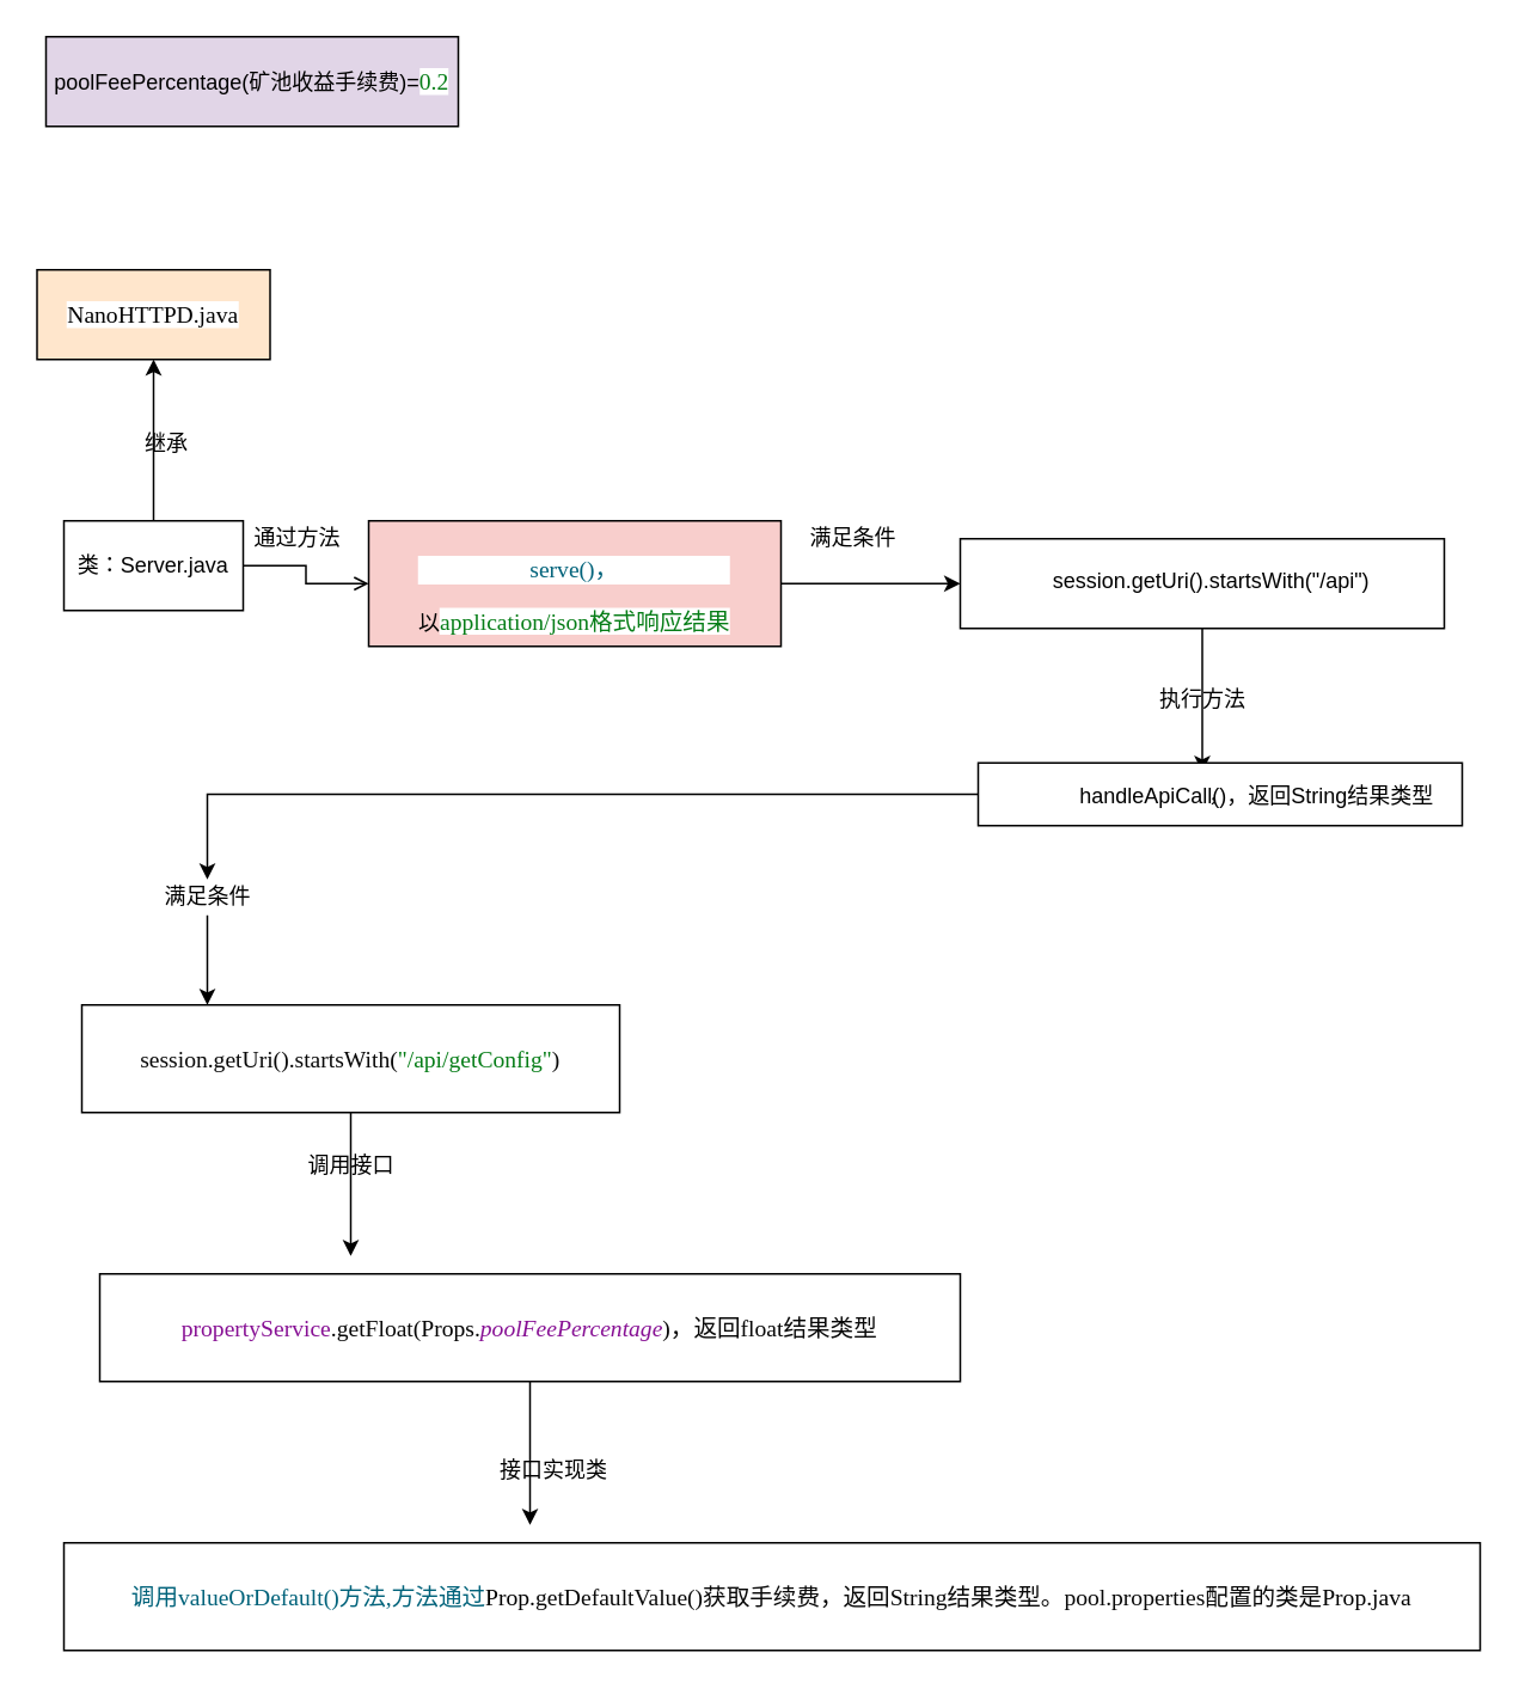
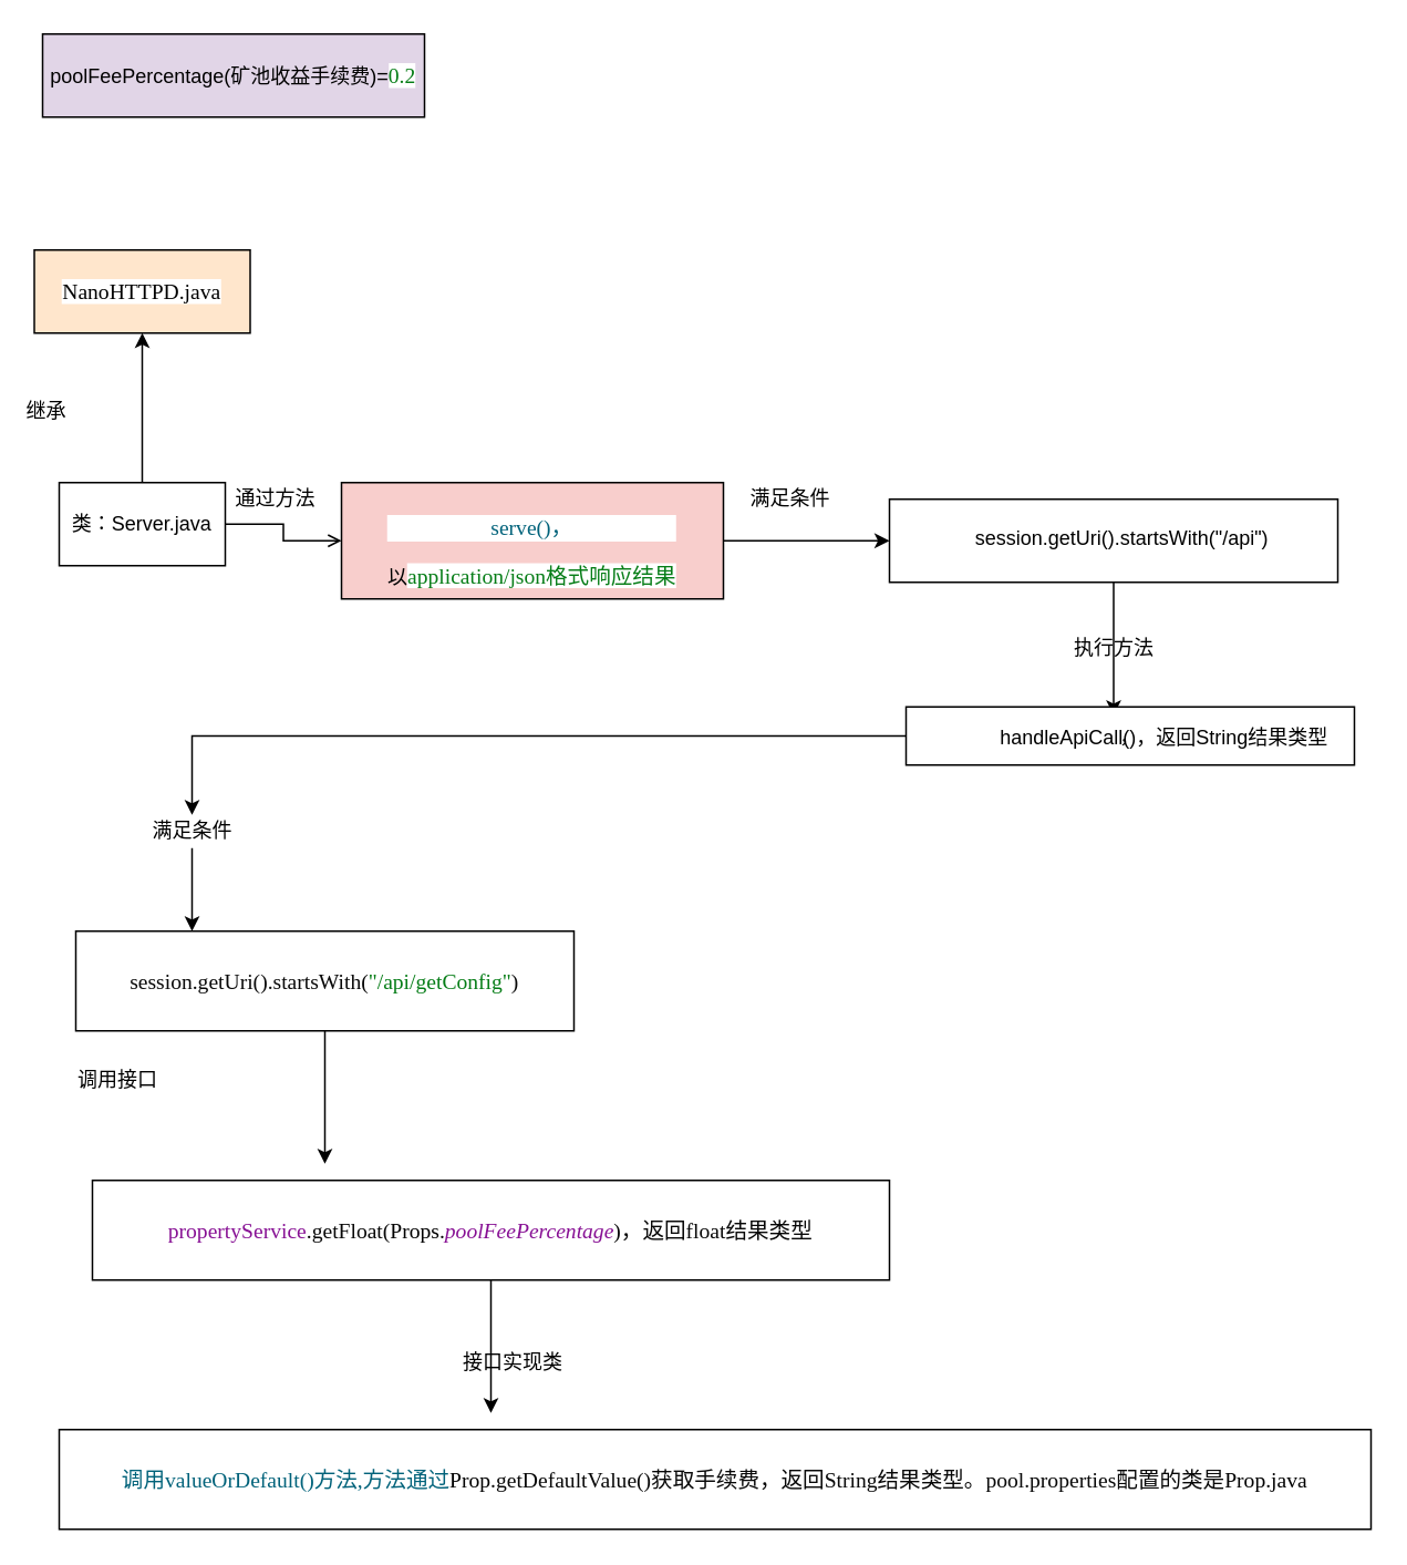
- <mxCell id="25" value="继承" style="text;html=1;align=center;verticalAlign=middle;resizable=0;points=[];;autosize=1;" vertex="1" parent="1"><mxGeometry x="72" y="237" width="40" height="20" as="geometry" /></mxCell>
+ <mxCell id="25" value="继承" style="text;html=1;align=center;verticalAlign=middle;resizable=0;points=[];;autosize=1;" vertex="1" parent="1"><mxGeometry x="7" y="237" width="40" height="20" as="geometry" /></mxCell>
- <mxCell id="21" value="调用接口" style="text;html=1;align=center;verticalAlign=middle;resizable=0;points=[];;autosize=1;" vertex="1" parent="1"><mxGeometry x="165" y="640" width="60" height="20" as="geometry" /></mxCell>
+ <mxCell id="21" value="调用接口" style="text;html=1;align=center;verticalAlign=middle;resizable=0;points=[];;autosize=1;" vertex="1" parent="1"><mxGeometry x="40" y="640" width="60" height="20" as="geometry" /></mxCell>
